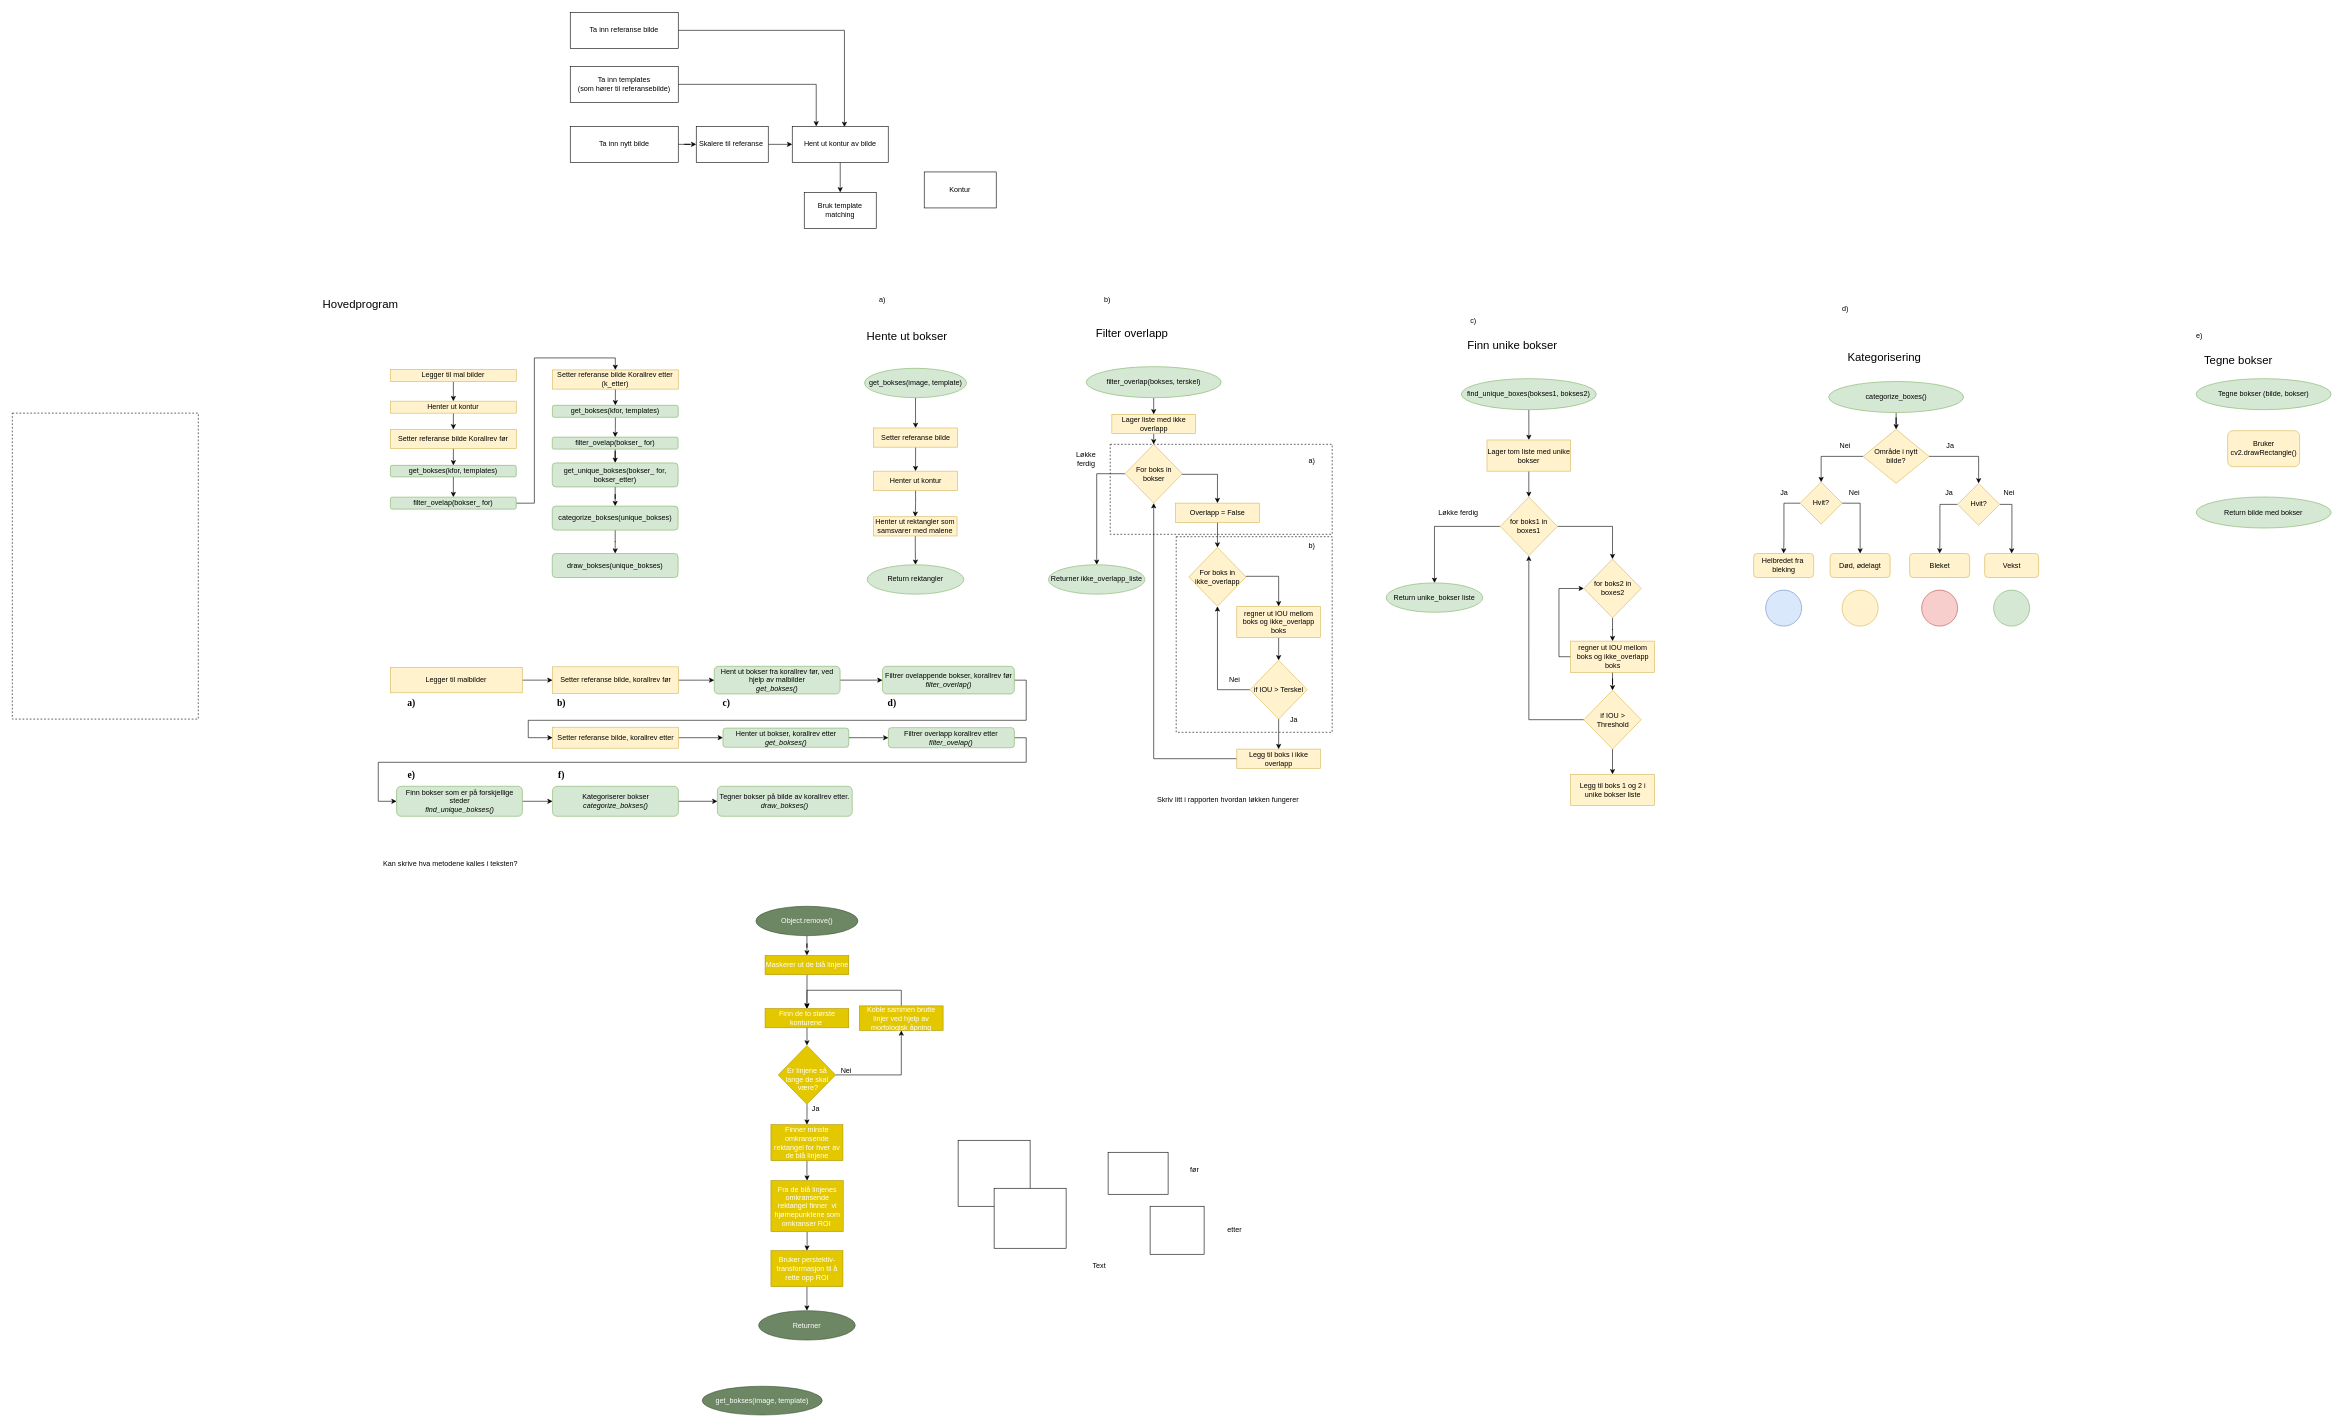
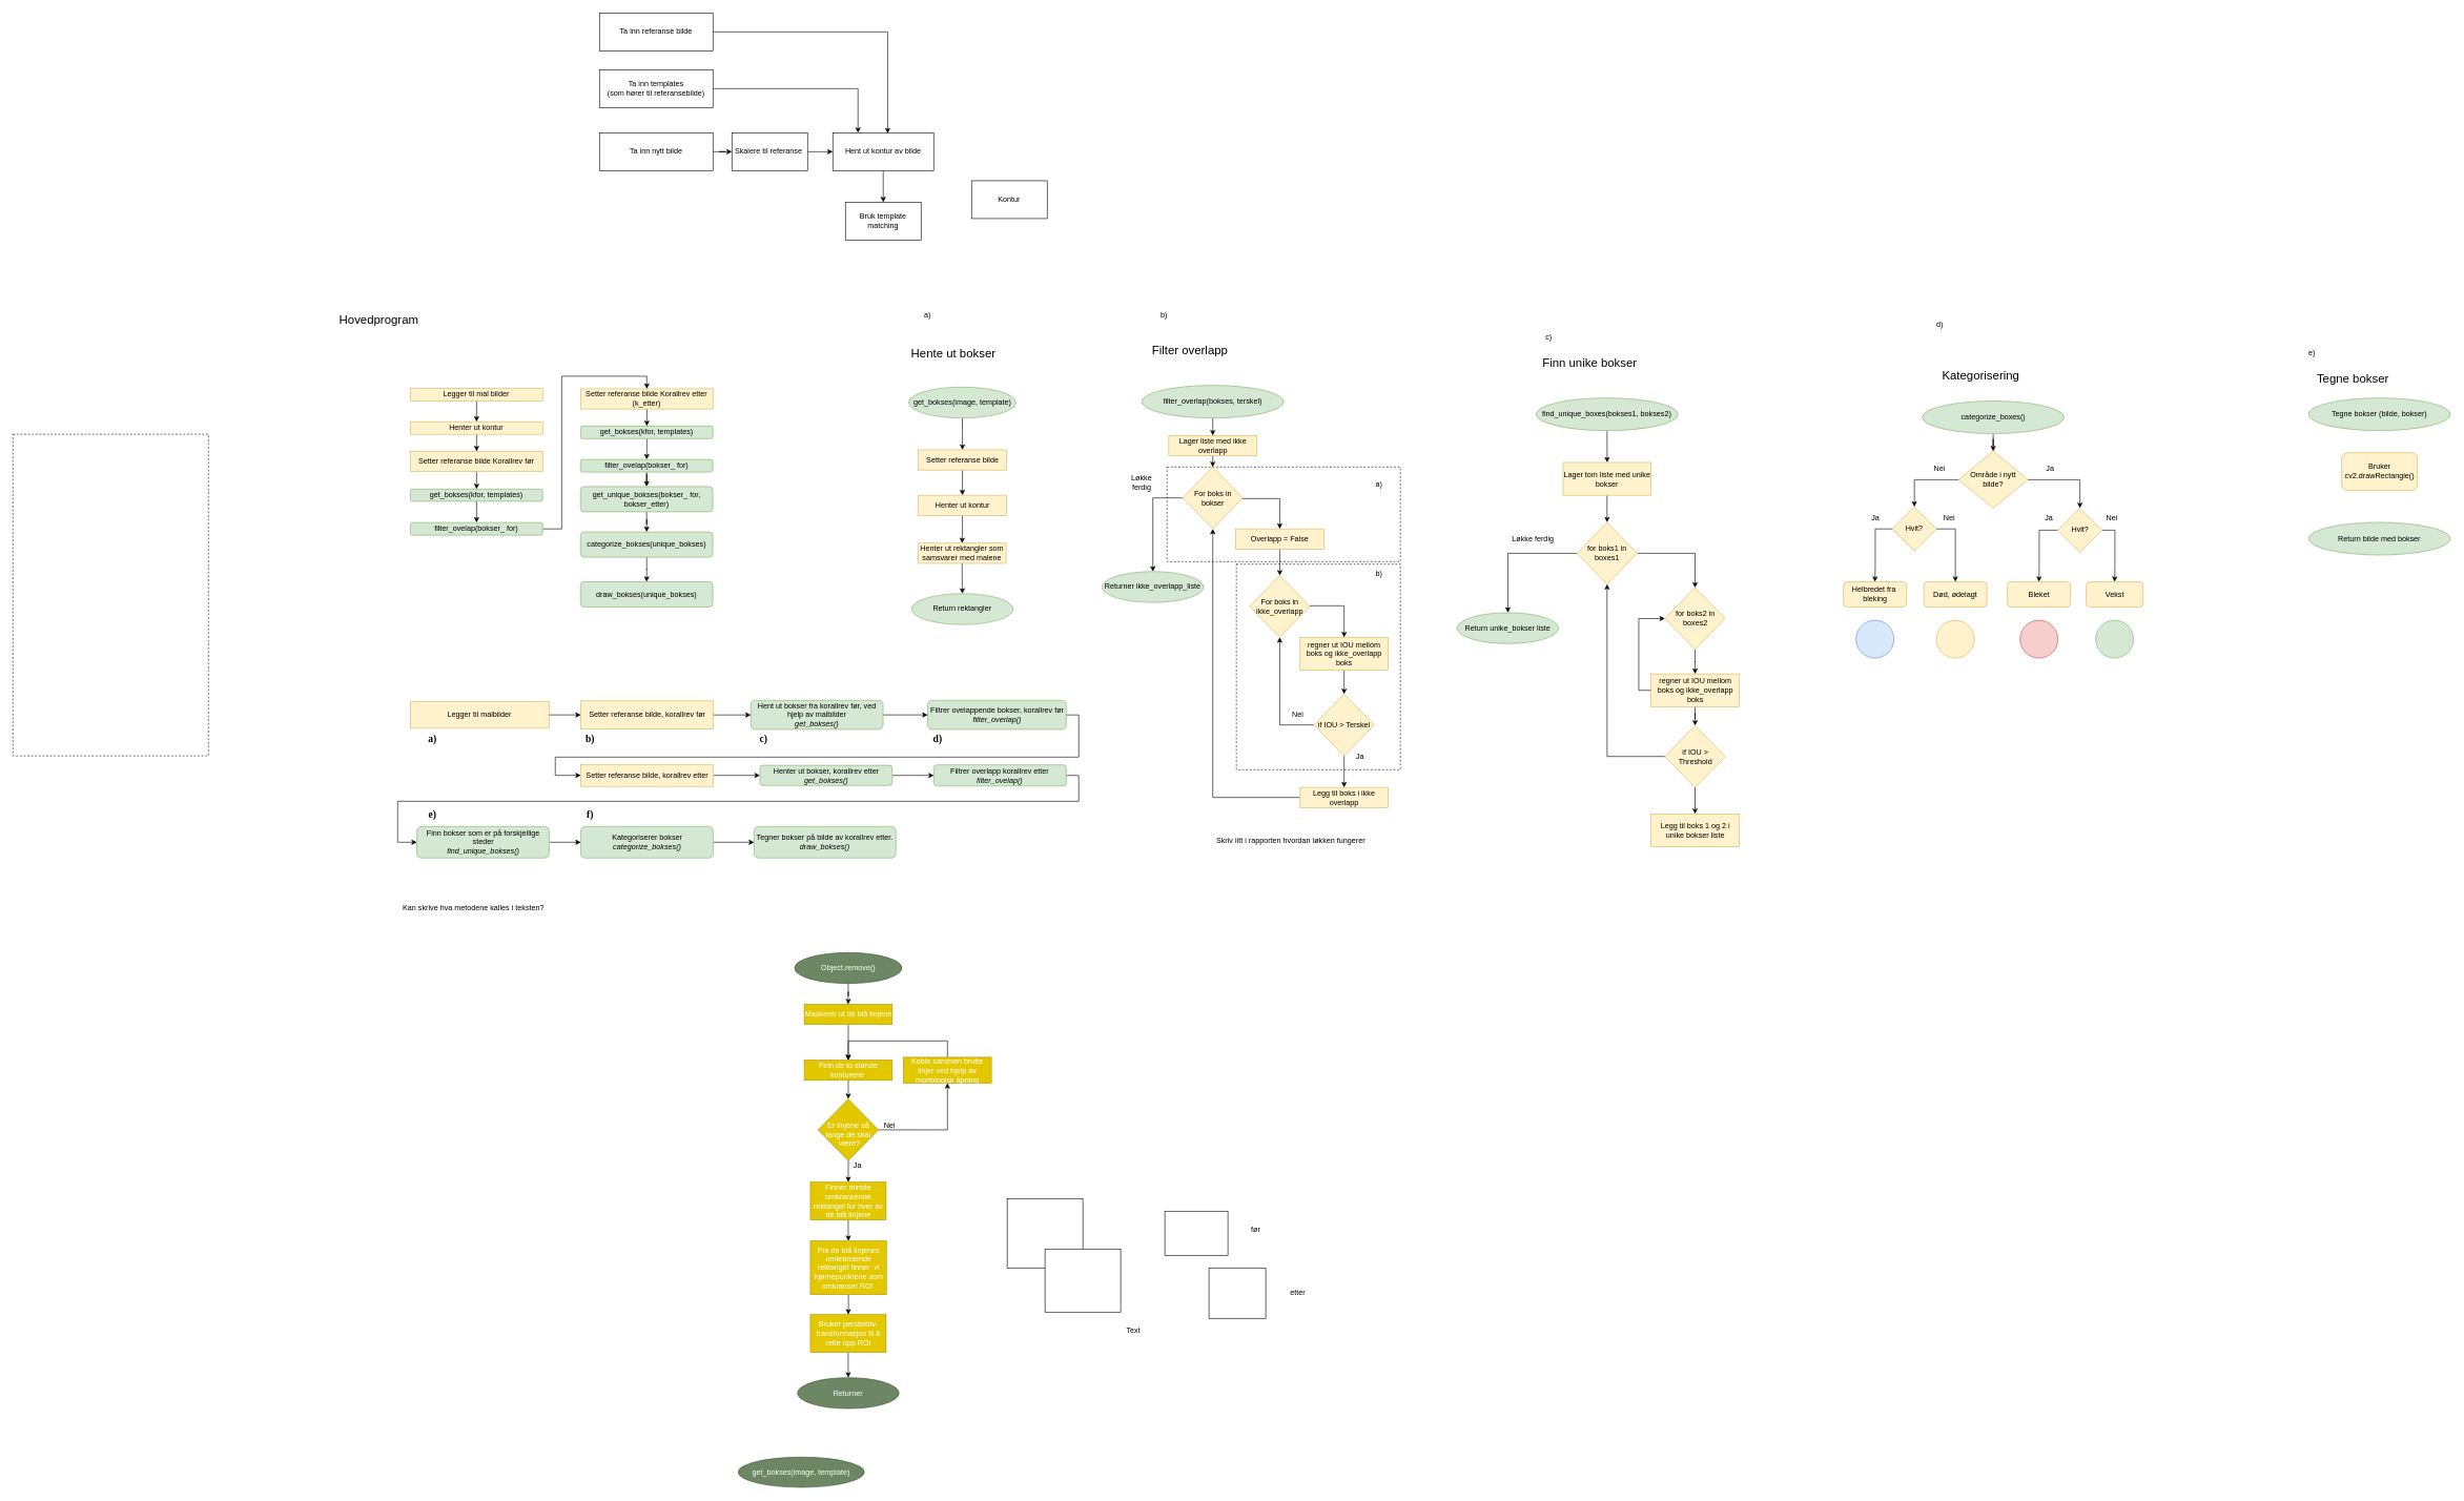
- <mxCell id="67" value="Returner ikke_overlapp_liste" style="ellipse;whiteSpace=wrap;html=1;fillColor=#d5e8d4;strokeColor=#82b366;" parent="1" vertex="1"><mxGeometry x="1747" y="940.75" width="161" height="49" as="geometry" /></mxCell>
+ <mxCell id="67" value="Returner ikke_overlapp_liste" style="ellipse;whiteSpace=wrap;html=1;fillColor=#d5e8d4;strokeColor=#82b366;" parent="1" vertex="1"><mxGeometry x="1747" y="905.75" width="161" height="49" as="geometry" /></mxCell>
- <mxCell id="108" value="Text" style="text;html=1;strokeColor=none;fillColor=none;align=center;verticalAlign=middle;whiteSpace=wrap;rounded=0;" parent="1" vertex="1"><mxGeometry x="1811.5" y="2100" width="40" height="20" as="geometry" /></mxCell>
+ <mxCell id="108" value="Text" style="text;html=1;strokeColor=none;fillColor=none;align=center;verticalAlign=middle;whiteSpace=wrap;rounded=0;" parent="1" vertex="1"><mxGeometry x="1776.5" y="2100" width="40" height="20" as="geometry" /></mxCell>
